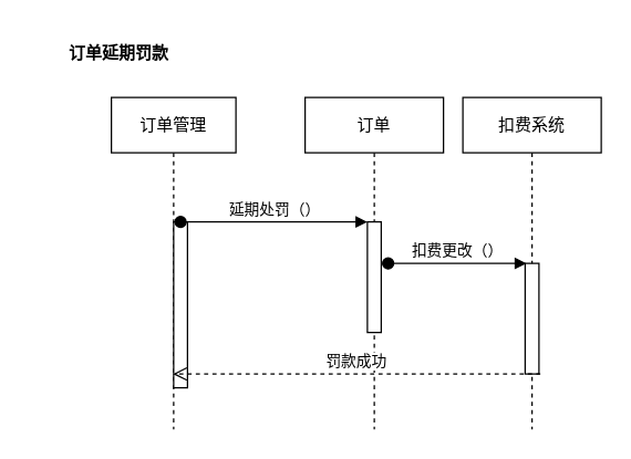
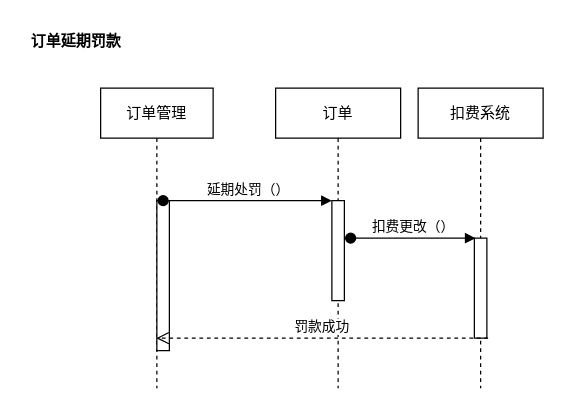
- <mxCell id="11" value="订单延期罚款" style="text;align=center;fontStyle=1;verticalAlign=middle;spacingLeft=3;spacingRight=3;strokeColor=none;rotatable=0;points=[[0,0.5],[1,0.5]];portConstraint=eastwest;html=1;" vertex="1" parent="1"><mxGeometry x="45" y="25" width="80" height="26" as="geometry" /></mxCell>
+ <mxCell id="11" value="订单延期罚款" style="text;align=center;fontStyle=1;verticalAlign=middle;spacingLeft=3;spacingRight=3;strokeColor=none;rotatable=0;points=[[0,0.5],[1,0.5]];portConstraint=eastwest;html=1;" vertex="1" parent="1"><mxGeometry x="20" y="20" width="80" height="26" as="geometry" /></mxCell>
